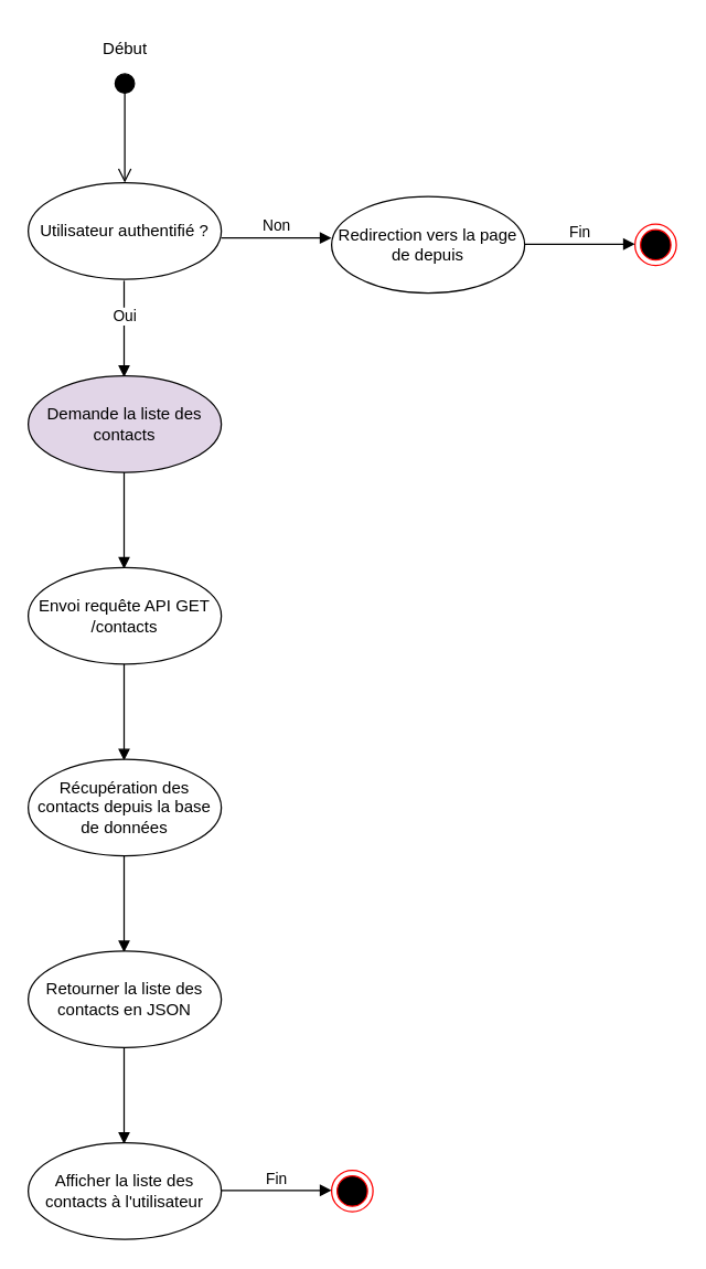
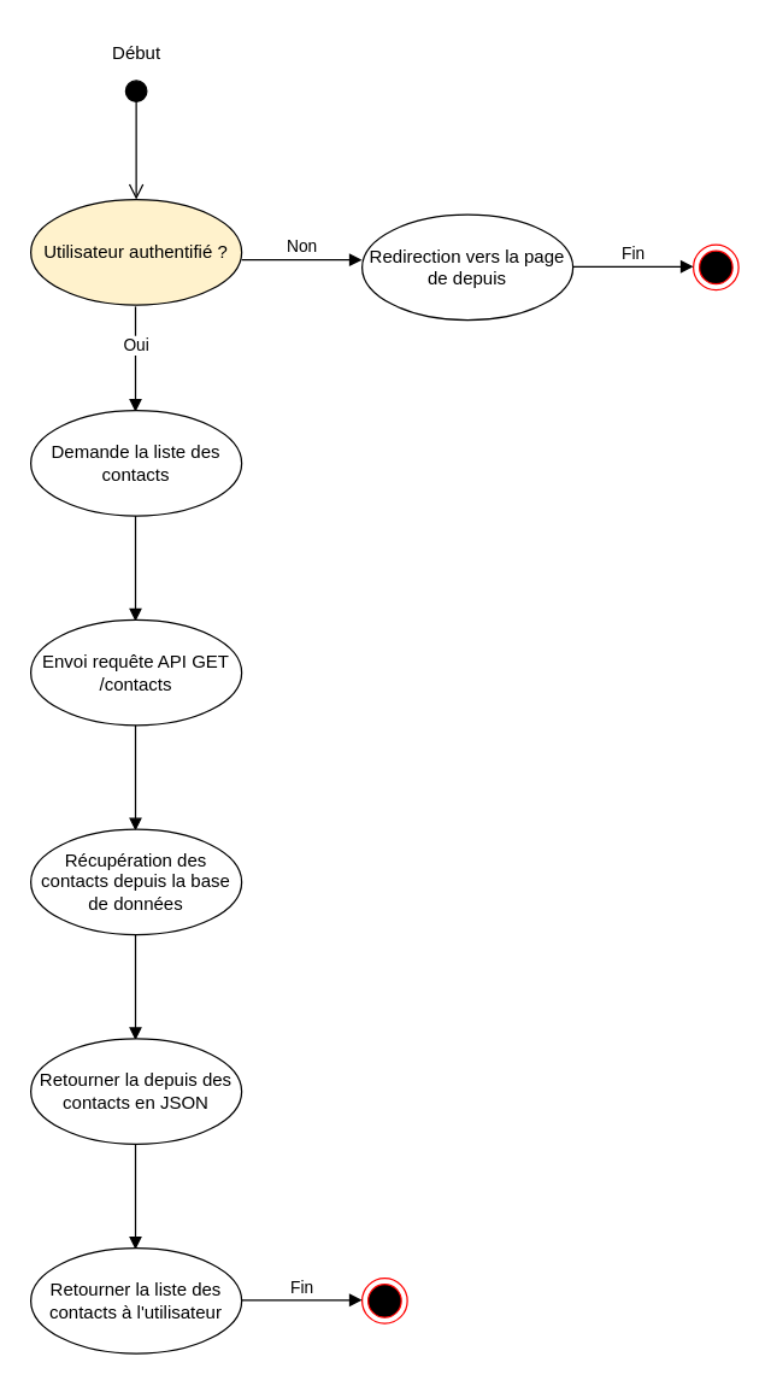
- <mxCell id="4" value="Utilisateur authentifié ?" style="ellipse;whiteSpace=wrap;html=1;" vertex="1" parent="1"><mxGeometry x="20" y="132" width="140" height="70" as="geometry" /></mxCell>
+ <mxCell id="4" value="Utilisateur authentifié ?" style="ellipse;whiteSpace=wrap;html=1;fillColor=#fff2cc;" vertex="1" parent="1"><mxGeometry x="20" y="132" width="140" height="70" as="geometry" /></mxCell>
- <mxCell id="10" value="Demande la liste des contacts" style="ellipse;whiteSpace=wrap;html=1;fillColor=#e1d5e7;" vertex="1" parent="1"><mxGeometry x="20" y="272" width="140" height="70" as="geometry" /></mxCell>
+ <mxCell id="10" value="Demande la liste des contacts" style="ellipse;whiteSpace=wrap;html=1;" vertex="1" parent="1"><mxGeometry x="20" y="272" width="140" height="70" as="geometry" /></mxCell>
- <mxCell id="16" value="Retourner la liste des contacts en JSON" style="ellipse;whiteSpace=wrap;html=1;" vertex="1" parent="1"><mxGeometry x="20" y="689" width="140" height="70" as="geometry" /></mxCell>
+ <mxCell id="16" value="Retourner la depuis des contacts en JSON" style="ellipse;whiteSpace=wrap;html=1;" vertex="1" parent="1"><mxGeometry x="20" y="689" width="140" height="70" as="geometry" /></mxCell>
- <mxCell id="18" value="Afficher la liste des contacts à l'utilisateur" style="ellipse;whiteSpace=wrap;html=1;" vertex="1" parent="1"><mxGeometry x="20" y="828" width="140" height="70" as="geometry" /></mxCell>
+ <mxCell id="18" value="Retourner la liste des contacts à l'utilisateur" style="ellipse;whiteSpace=wrap;html=1;" vertex="1" parent="1"><mxGeometry x="20" y="828" width="140" height="70" as="geometry" /></mxCell>
